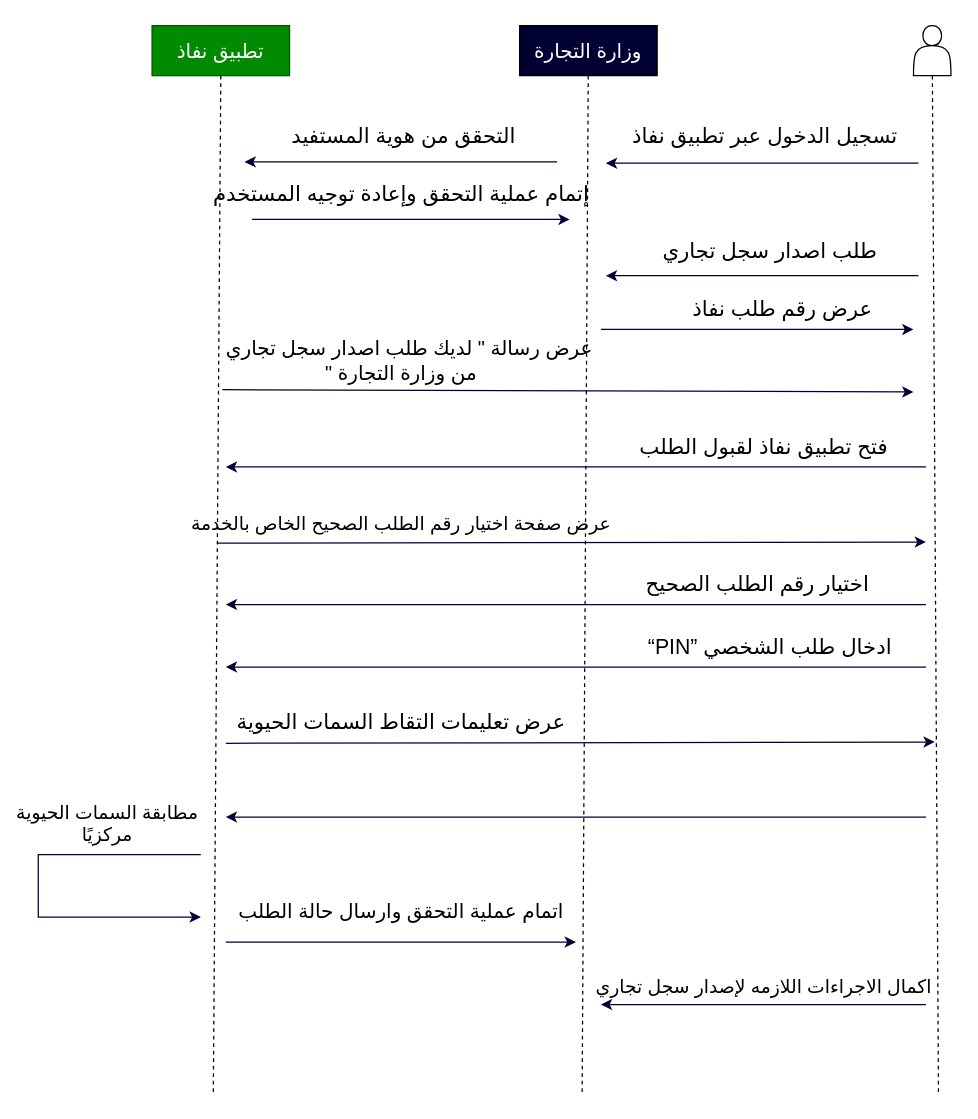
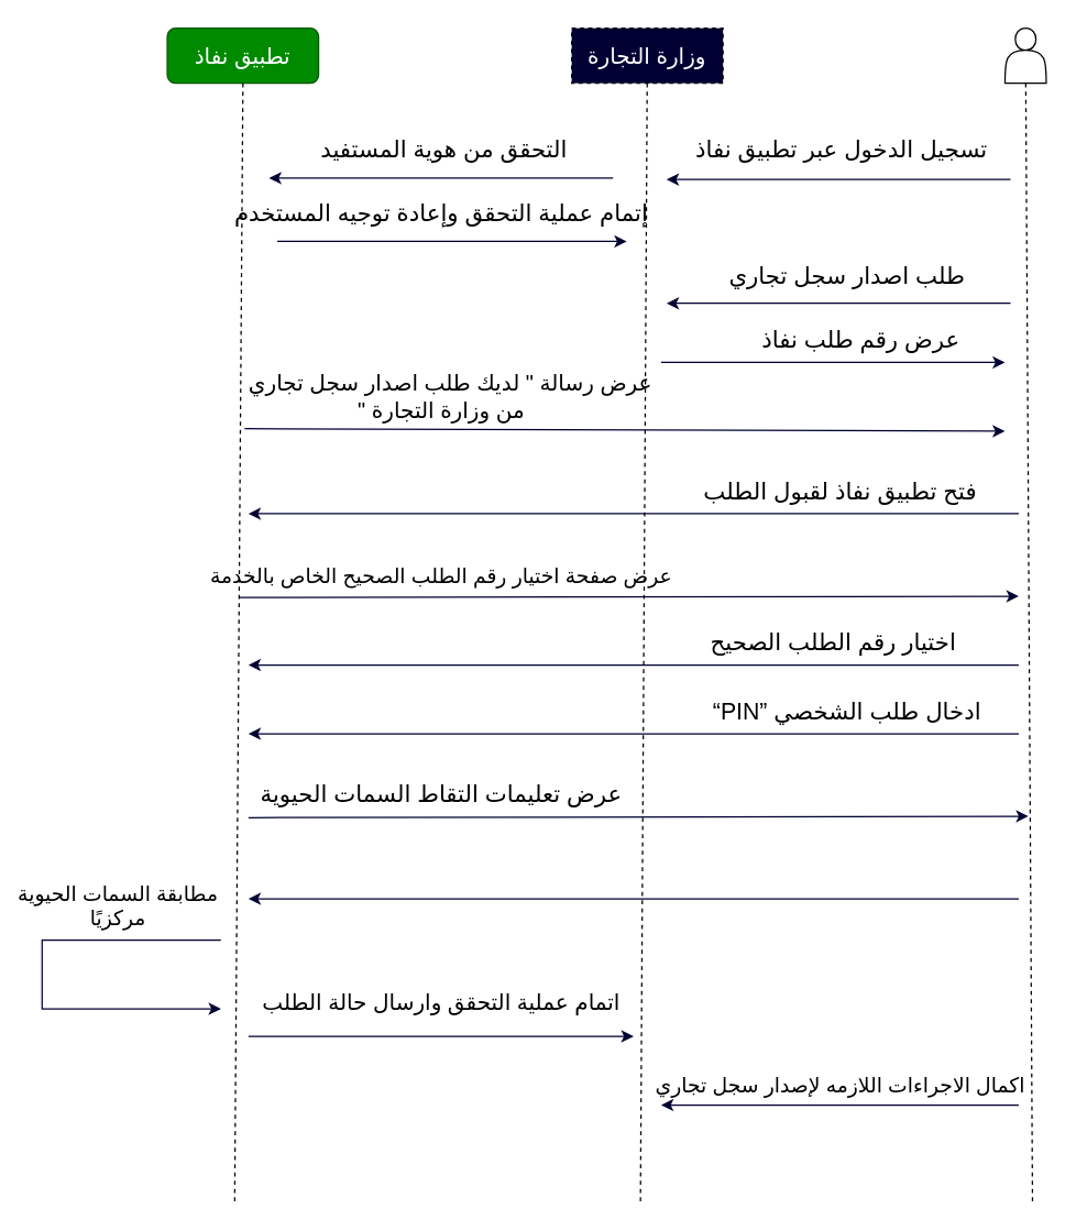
- <mxCell id="2" value="تطبيق نفاذ" style="rounded=0;whiteSpace=wrap;html=1;strokeColor=#005700;fillColor=#008a00;fontColor=#ffffff;fontSize=16;" parent="1" vertex="1"><mxGeometry x="121" y="20" width="110" height="40" as="geometry" /></mxCell>
+ <mxCell id="2" value="تطبيق نفاذ" style="whiteSpace=wrap;html=1;strokeColor=#005700;fillColor=#008a00;fontColor=#ffffff;fontSize=16;rounded=1;" parent="1" vertex="1"><mxGeometry x="121" y="20" width="110" height="40" as="geometry" /></mxCell>
- <mxCell id="22" value="&lt;font style=&quot;font-size: 16px;&quot;&gt;وزارة التجارة&lt;/font&gt;" style="rounded=0;whiteSpace=wrap;html=1;strokeColor=#000000;fillColor=#000033;fontColor=#ffffff;" parent="1" vertex="1"><mxGeometry x="415" y="20" width="110" height="40" as="geometry" /></mxCell>
+ <mxCell id="22" value="&lt;font style=&quot;font-size: 16px;&quot;&gt;وزارة التجارة&lt;/font&gt;" style="rounded=0;whiteSpace=wrap;html=1;strokeColor=#000000;fillColor=#000033;fontColor=#ffffff;dashed=1;" parent="1" vertex="1"><mxGeometry x="415" y="20" width="110" height="40" as="geometry" /></mxCell>
